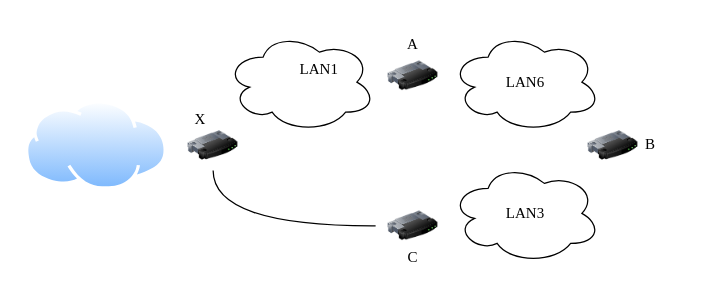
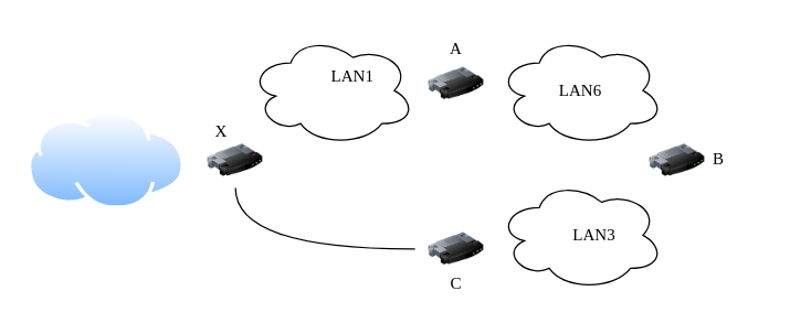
- <mxCell id="16" value="LAN3" style="text;html=1;strokeColor=none;fillColor=none;align=center;verticalAlign=middle;whiteSpace=wrap;rounded=0;fontFamily=Times New Roman;" vertex="1" parent="1"><mxGeometry x="390" y="155" width="60" height="30" as="geometry" /></mxCell>
+ <mxCell id="16" value="LAN3" style="text;html=1;strokeColor=none;fillColor=none;align=center;verticalAlign=middle;whiteSpace=wrap;rounded=0;fontFamily=Times New Roman;" vertex="1" parent="1"><mxGeometry x="400" y="155" width="60" height="30" as="geometry" /></mxCell>
